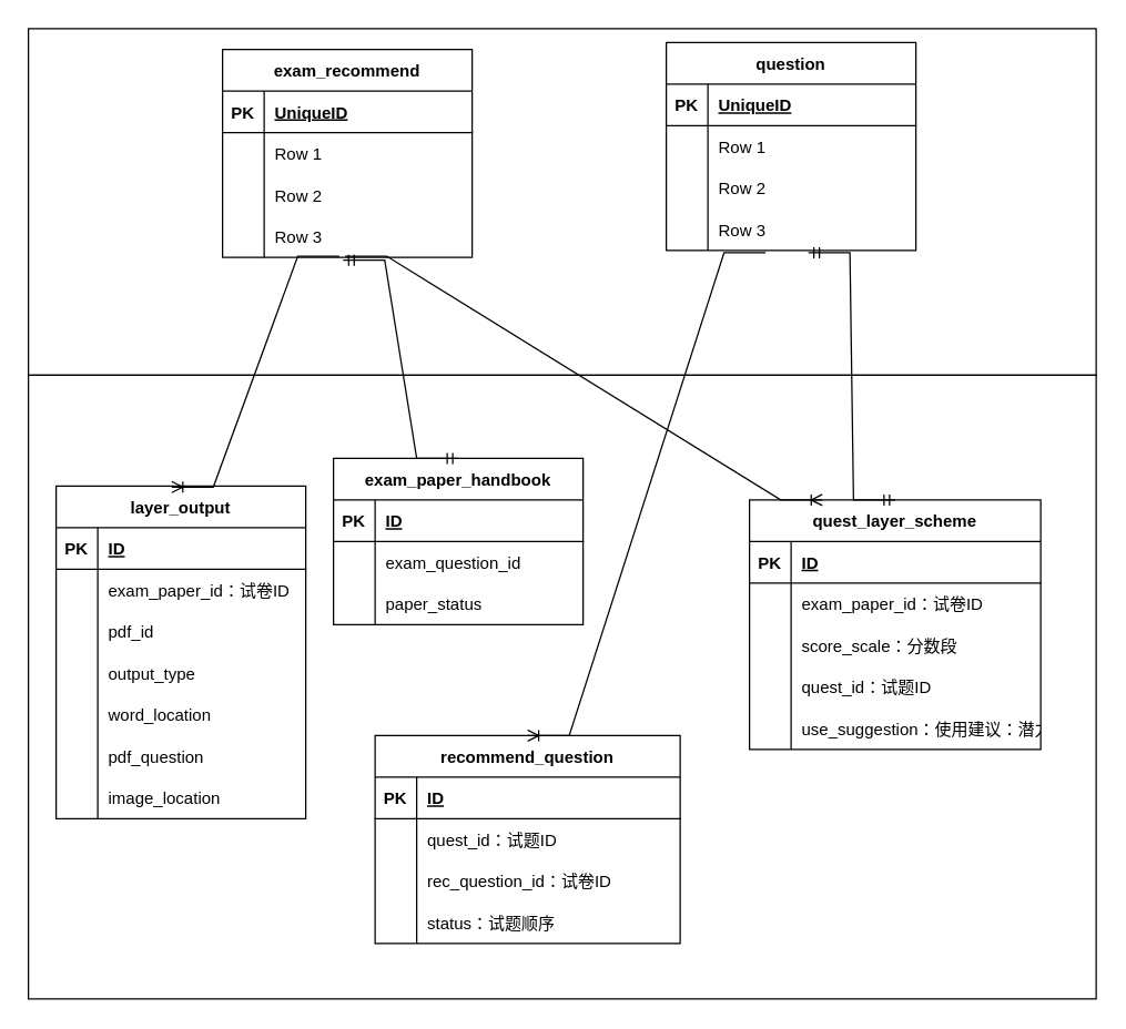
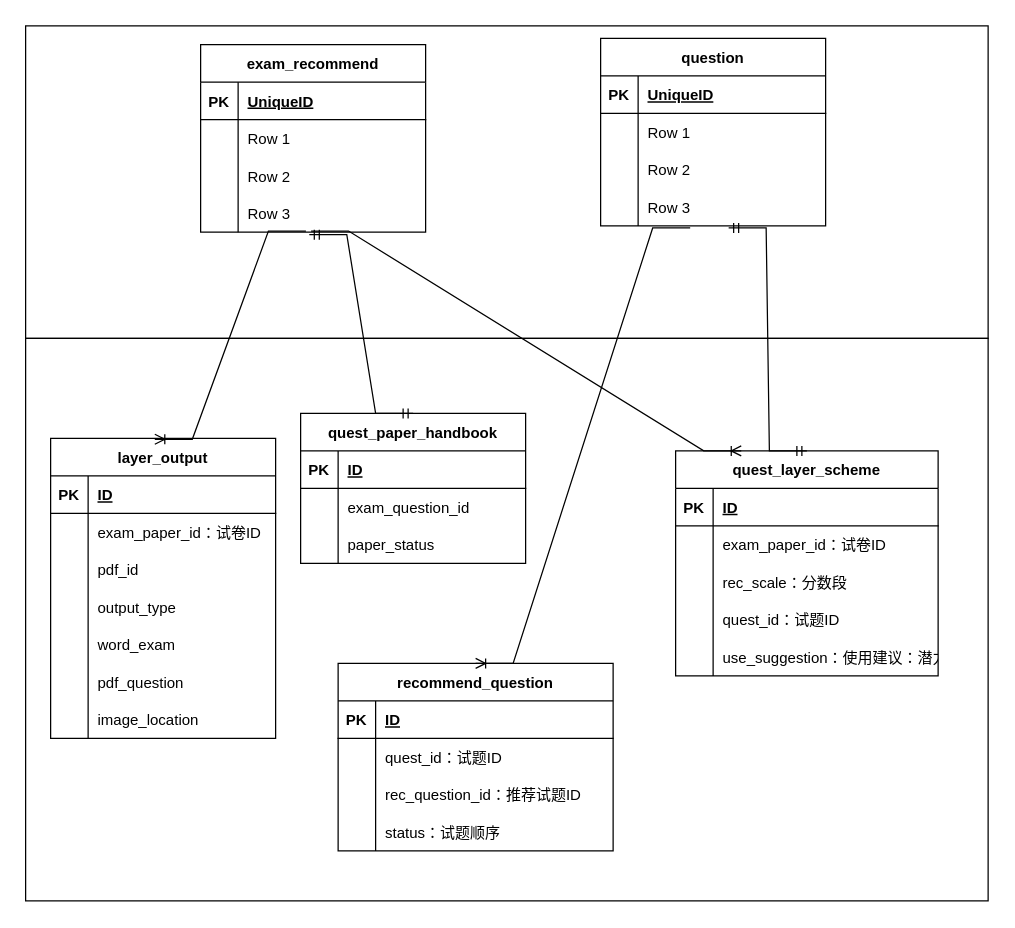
- <mxCell id="85" value="exam_paper_handbook" style="shape=table;startSize=30;container=1;collapsible=1;childLayout=tableLayout;fixedRows=1;rowLines=0;fontStyle=1;align=center;resizeLast=1;" vertex="1" parent="1"><mxGeometry x="240" y="330" width="180" height="120" as="geometry" /></mxCell>
+ <mxCell id="85" value="quest_paper_handbook" style="shape=table;startSize=30;container=1;collapsible=1;childLayout=tableLayout;fixedRows=1;rowLines=0;fontStyle=1;align=center;resizeLast=1;" vertex="1" parent="1"><mxGeometry x="240" y="330" width="180" height="120" as="geometry" /></mxCell>
- <mxCell id="13" value="score_scale：分数段" style="shape=partialRectangle;connectable=0;fillColor=none;top=0;left=0;bottom=0;right=0;align=left;spacingLeft=6;overflow=hidden;" parent="11" vertex="1"><mxGeometry x="30" width="180" height="30" as="geometry"><mxRectangle width="180" height="30" as="alternateBounds" /></mxGeometry></mxCell>
+ <mxCell id="13" value="rec_scale：分数段" style="shape=partialRectangle;connectable=0;fillColor=none;top=0;left=0;bottom=0;right=0;align=left;spacingLeft=6;overflow=hidden;" parent="11" vertex="1"><mxGeometry x="30" width="180" height="30" as="geometry"><mxRectangle width="180" height="30" as="alternateBounds" /></mxGeometry></mxCell>
- <mxCell id="61" value="word_location" style="shape=partialRectangle;connectable=0;fillColor=none;top=0;left=0;bottom=0;right=0;align=left;spacingLeft=6;overflow=hidden;" parent="59" vertex="1"><mxGeometry x="30" width="150" height="30" as="geometry"><mxRectangle width="150" height="30" as="alternateBounds" /></mxGeometry></mxCell>
+ <mxCell id="61" value="word_exam" style="shape=partialRectangle;connectable=0;fillColor=none;top=0;left=0;bottom=0;right=0;align=left;spacingLeft=6;overflow=hidden;" parent="59" vertex="1"><mxGeometry x="30" width="150" height="30" as="geometry"><mxRectangle width="150" height="30" as="alternateBounds" /></mxGeometry></mxCell>
- <mxCell id="79" value="rec_question_id：试卷ID" style="shape=partialRectangle;connectable=0;fillColor=none;top=0;left=0;bottom=0;right=0;align=left;spacingLeft=6;overflow=hidden;" parent="77" vertex="1"><mxGeometry x="30" width="190" height="30" as="geometry"><mxRectangle width="190" height="30" as="alternateBounds" /></mxGeometry></mxCell>
+ <mxCell id="79" value="rec_question_id：推荐试题ID" style="shape=partialRectangle;connectable=0;fillColor=none;top=0;left=0;bottom=0;right=0;align=left;spacingLeft=6;overflow=hidden;" parent="77" vertex="1"><mxGeometry x="30" width="190" height="30" as="geometry"><mxRectangle width="190" height="30" as="alternateBounds" /></mxGeometry></mxCell>
